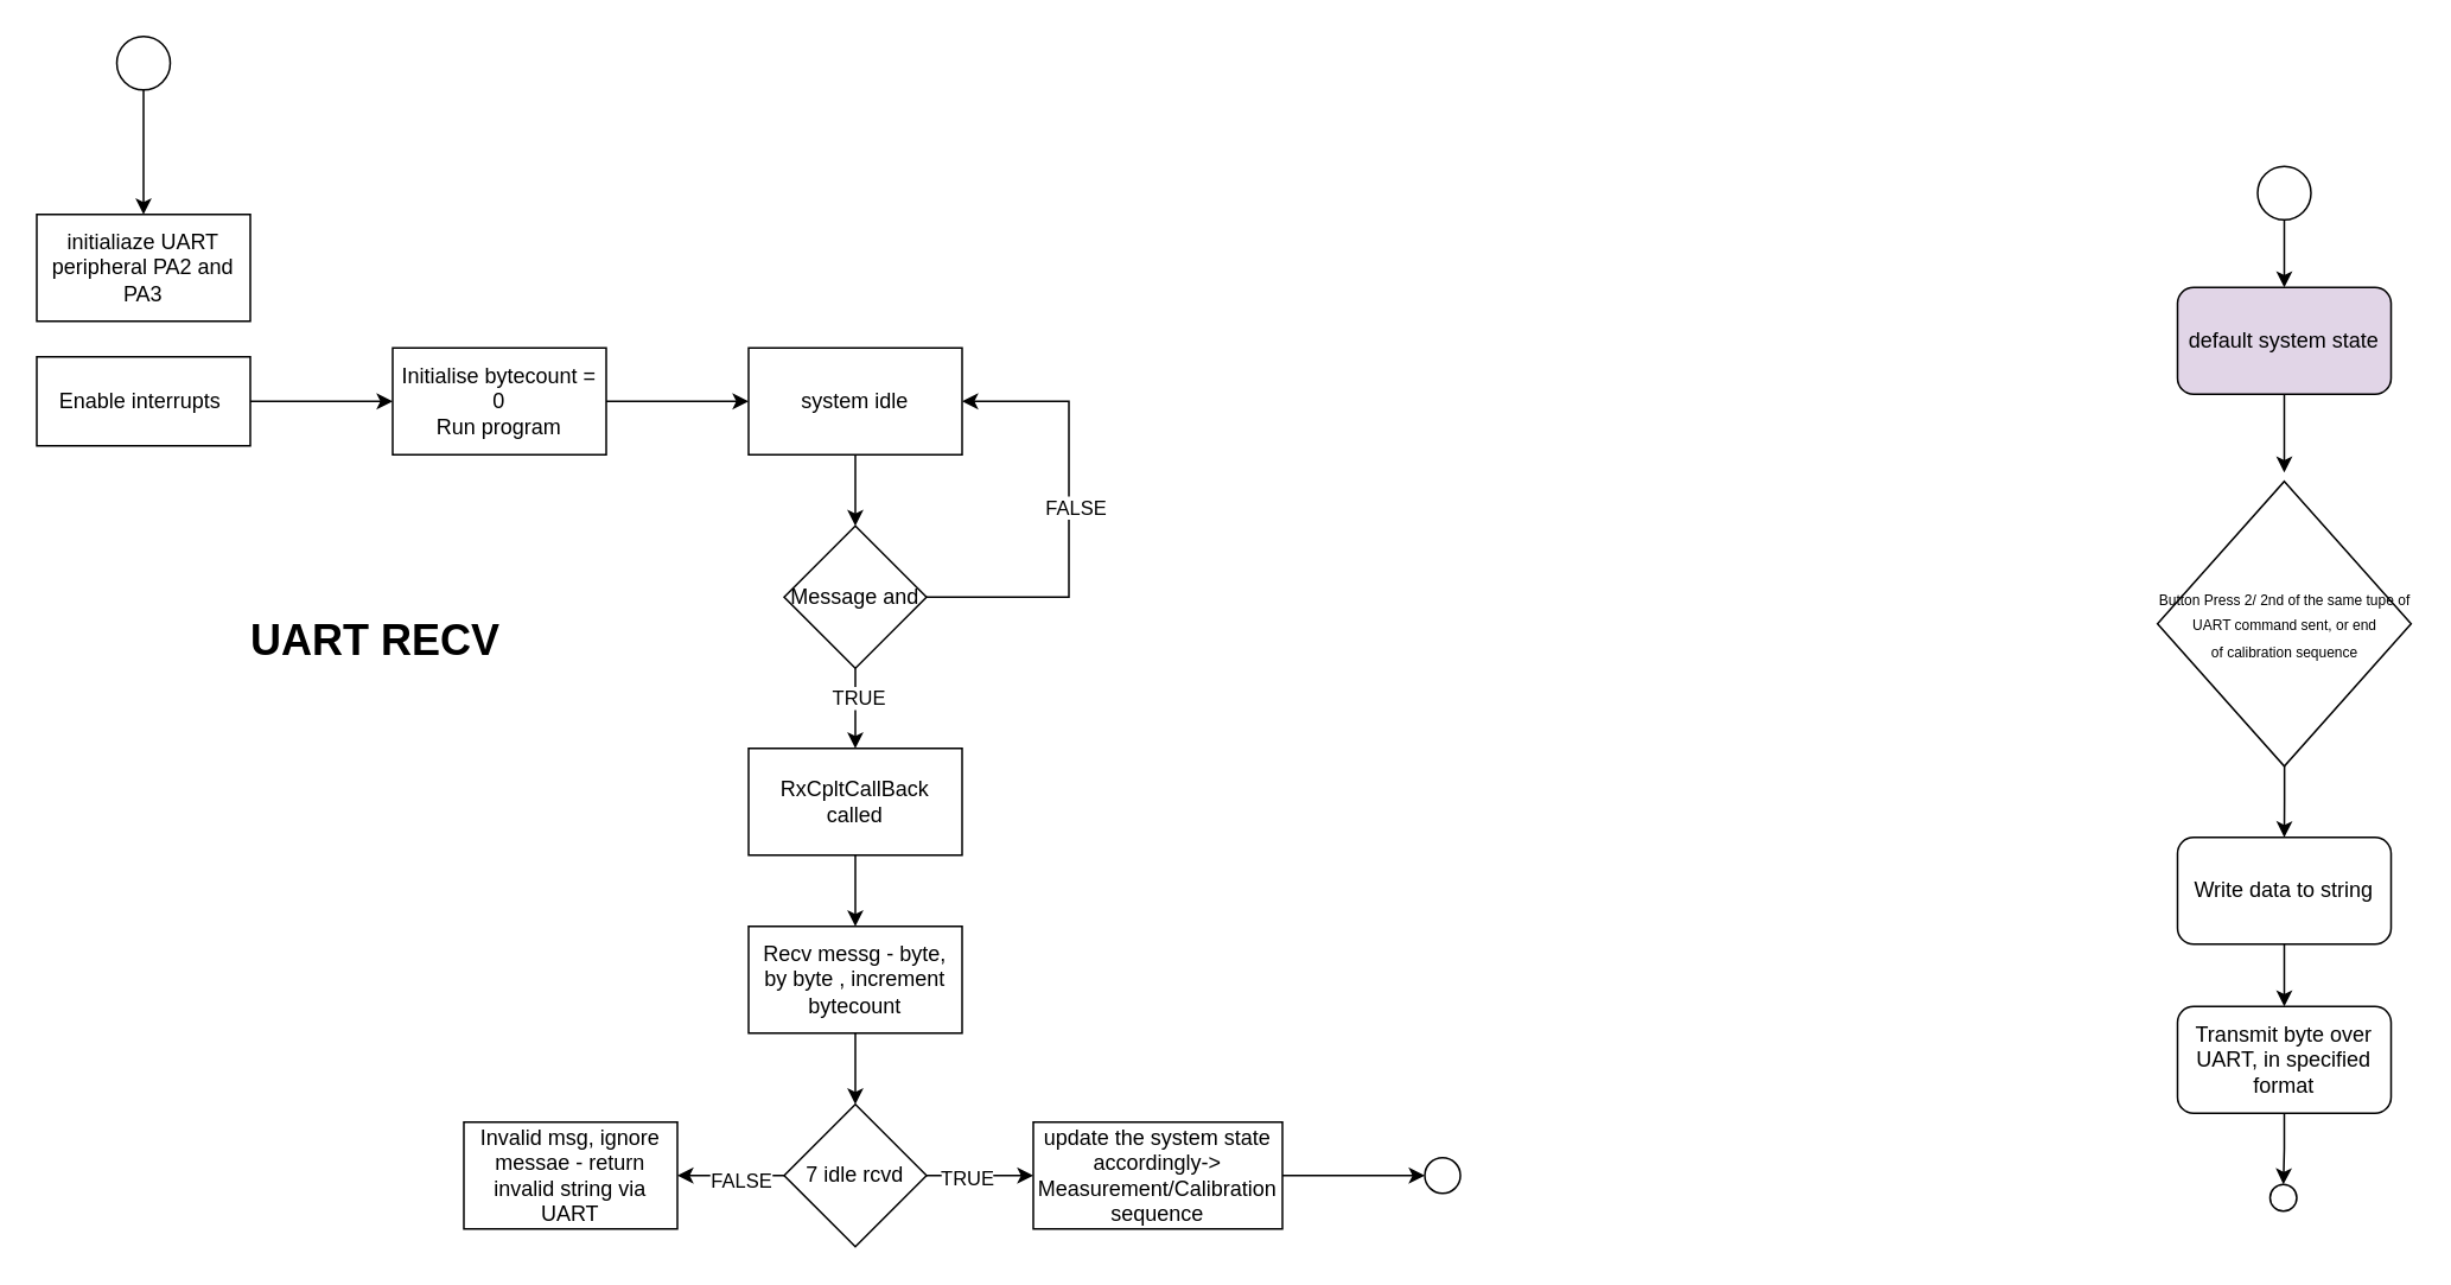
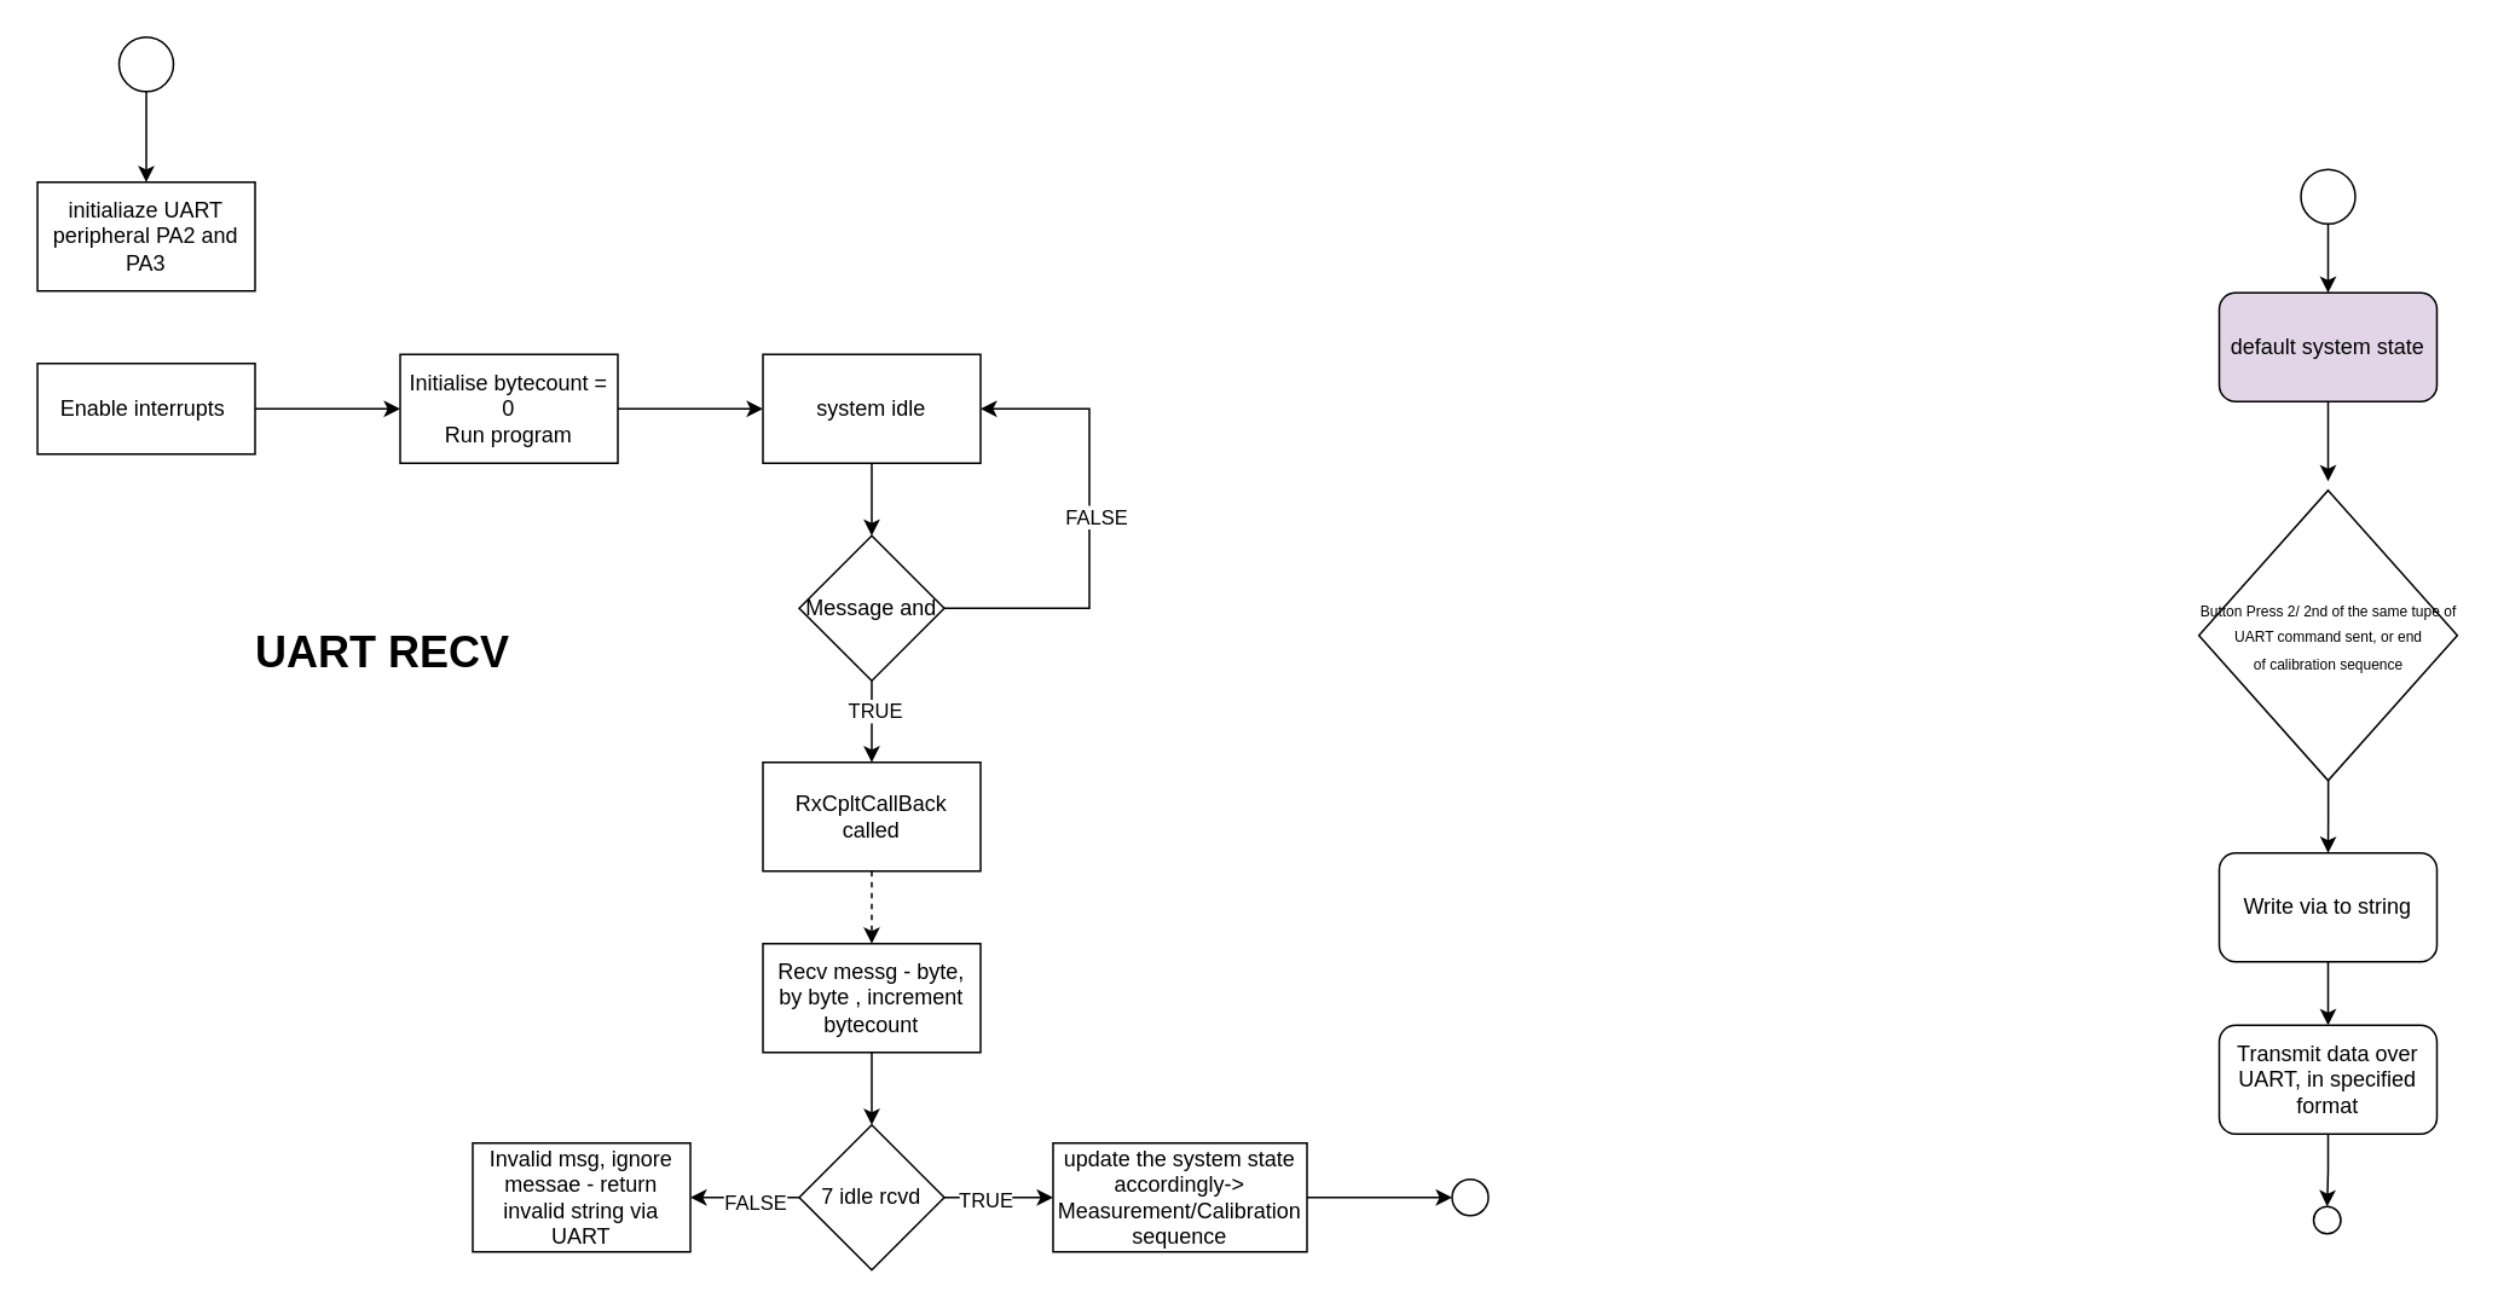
- <mxCell id="4" value="initialiaze UART peripheral PA2 and PA3" style="whiteSpace=wrap;html=1;" parent="1" vertex="1"><mxGeometry x="20" y="120" width="120" height="60" as="geometry" /></mxCell>
+ <mxCell id="4" value="initialiaze UART peripheral PA2 and PA3" style="whiteSpace=wrap;html=1;" parent="1" vertex="1"><mxGeometry x="20" y="100" width="120" height="60" as="geometry" /></mxCell>
- <mxCell id="16" value="" style="edgeStyle=orthogonalEdgeStyle;rounded=0;orthogonalLoop=1;jettySize=auto;html=1;" parent="1" source="17" target="19" edge="1"><mxGeometry relative="1" as="geometry" /></mxCell>
+ <mxCell id="16" value="" style="edgeStyle=orthogonalEdgeStyle;rounded=0;orthogonalLoop=1;jettySize=auto;html=1;dashed=1;" parent="1" source="17" target="19" edge="1"><mxGeometry relative="1" as="geometry" /></mxCell>
- <mxCell id="37" value="Write data to string" style="rounded=1;whiteSpace=wrap;html=1;" parent="1" vertex="1"><mxGeometry x="1223" y="470" width="120" height="60" as="geometry" /></mxCell>
+ <mxCell id="37" value="Write via to string" style="rounded=1;whiteSpace=wrap;html=1;" parent="1" vertex="1"><mxGeometry x="1223" y="470" width="120" height="60" as="geometry" /></mxCell>
- <mxCell id="39" value="Transmit byte over UART, in specified format" style="whiteSpace=wrap;html=1;rounded=1;" parent="1" vertex="1"><mxGeometry x="1223" y="565" width="120" height="60" as="geometry" /></mxCell>
+ <mxCell id="39" value="Transmit data over UART, in specified format" style="whiteSpace=wrap;html=1;rounded=1;" parent="1" vertex="1"><mxGeometry x="1223" y="565" width="120" height="60" as="geometry" /></mxCell>
